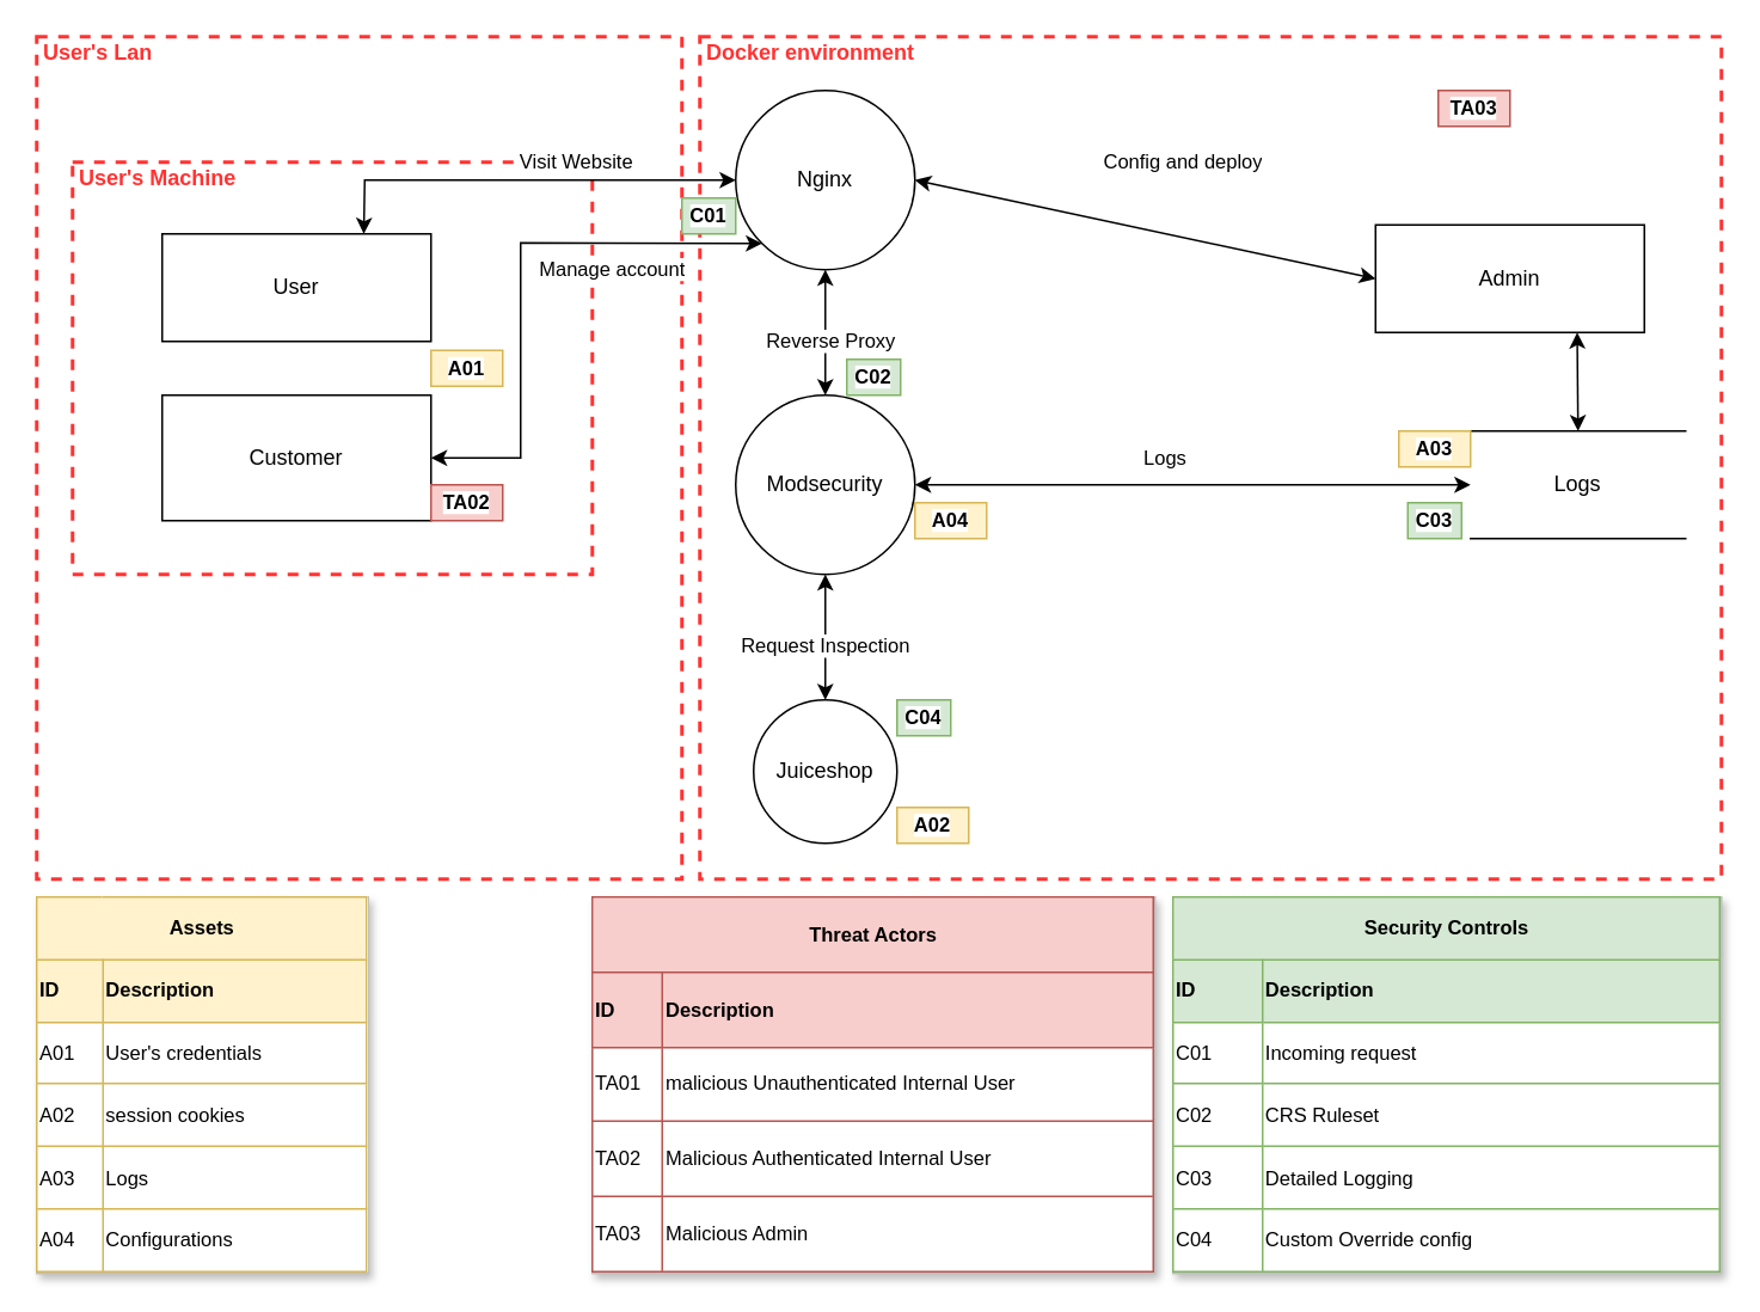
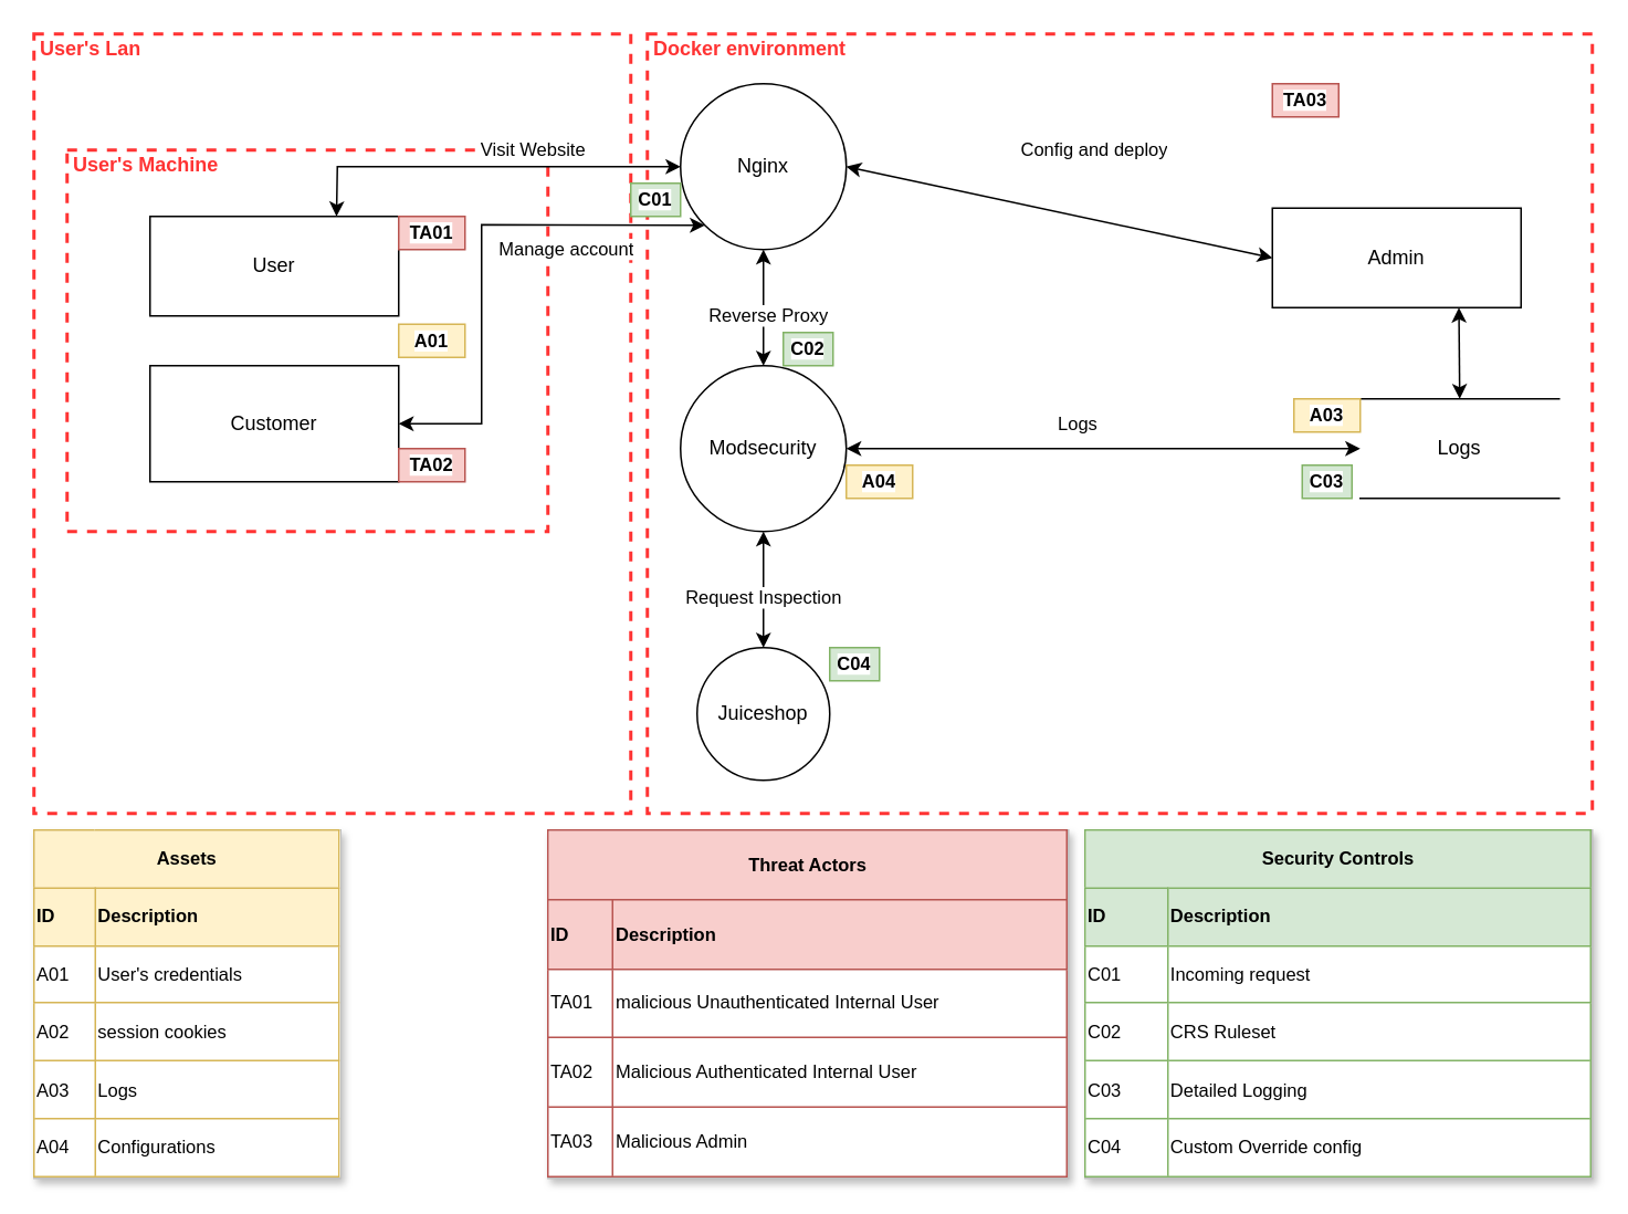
- <mxCell id="31" value="&lt;b&gt;TA03&lt;/b&gt;" style="text;html=1;strokeColor=#b85450;fillColor=#f8cecc;align=center;verticalAlign=middle;whiteSpace=wrap;overflow=hidden;fontFamily=Helvetica;fontSize=11;fontColor=#000000;labelBackgroundColor=default;" vertex="1" parent="1"><mxGeometry x="802" y="50" width="40" height="20" as="geometry" /></mxCell>
+ <mxCell id="31" value="&lt;b&gt;TA03&lt;/b&gt;" style="text;html=1;strokeColor=#b85450;fillColor=#f8cecc;align=center;verticalAlign=middle;whiteSpace=wrap;overflow=hidden;fontFamily=Helvetica;fontSize=11;fontColor=#000000;labelBackgroundColor=default;" vertex="1" parent="1"><mxGeometry x="767" y="50" width="40" height="20" as="geometry" /></mxCell>
+ <mxCell id="21" value="&lt;b&gt;TA01&lt;/b&gt;" style="text;html=1;strokeColor=#b85450;fillColor=#f8cecc;align=center;verticalAlign=middle;whiteSpace=wrap;overflow=hidden;fontFamily=Helvetica;fontSize=11;fontColor=#000000;labelBackgroundColor=default;" vertex="1" parent="1"><mxGeometry x="240" y="130" width="40" height="20" as="geometry" /></mxCell>
- <mxCell id="25" value="&lt;b&gt;A02&lt;/b&gt;" style="text;html=1;strokeColor=#d6b656;fillColor=#fff2cc;align=center;verticalAlign=middle;whiteSpace=wrap;overflow=hidden;fontFamily=Helvetica;fontSize=11;fontColor=#000000;labelBackgroundColor=default;" vertex="1" parent="1"><mxGeometry x="500" y="450" width="40" height="20" as="geometry" /></mxCell>
